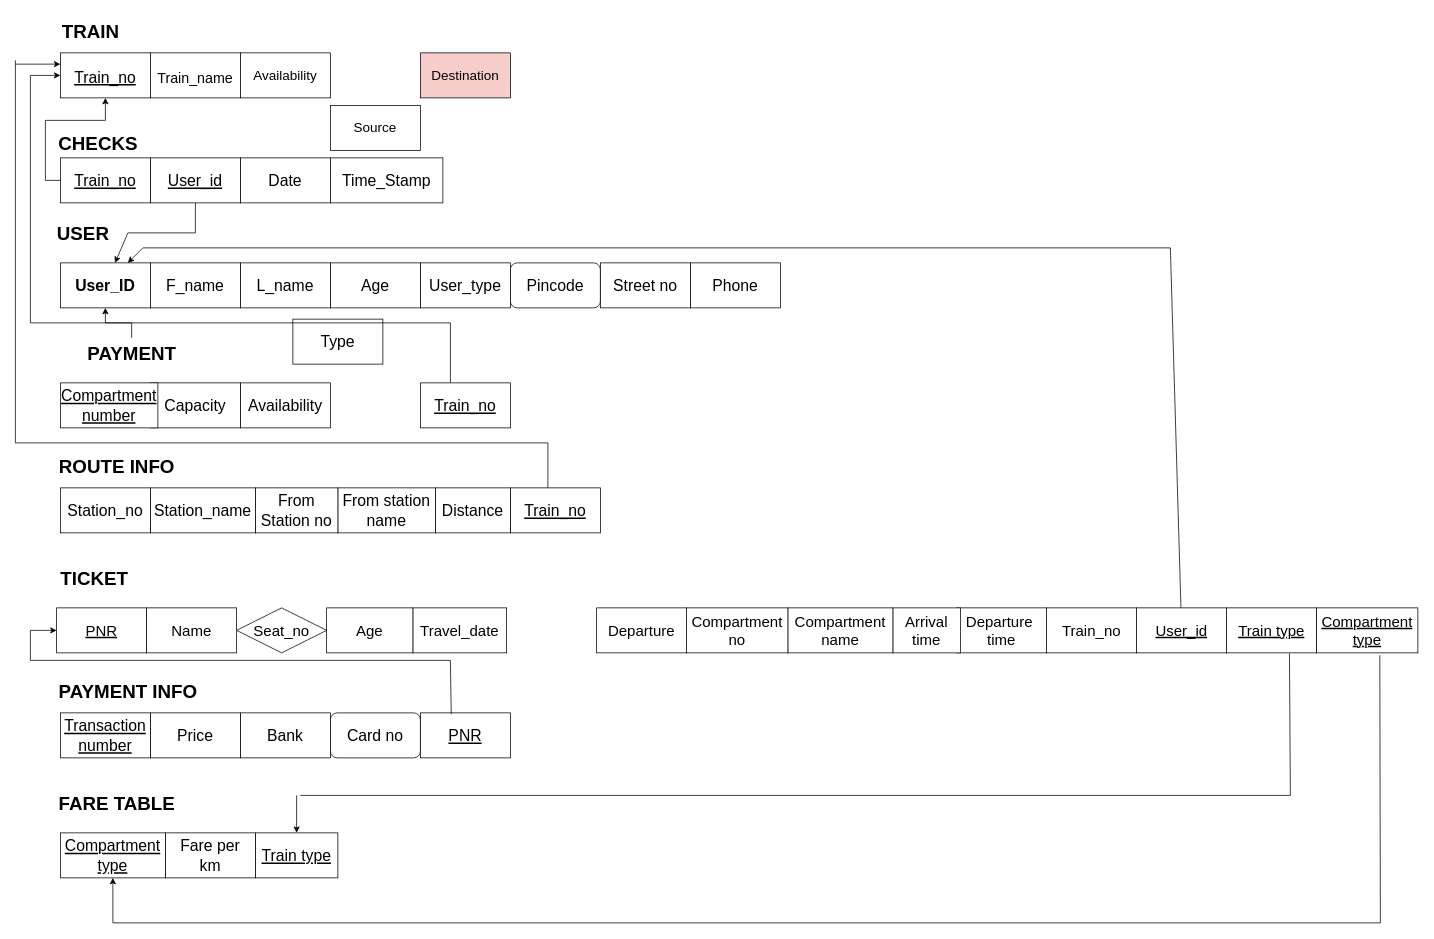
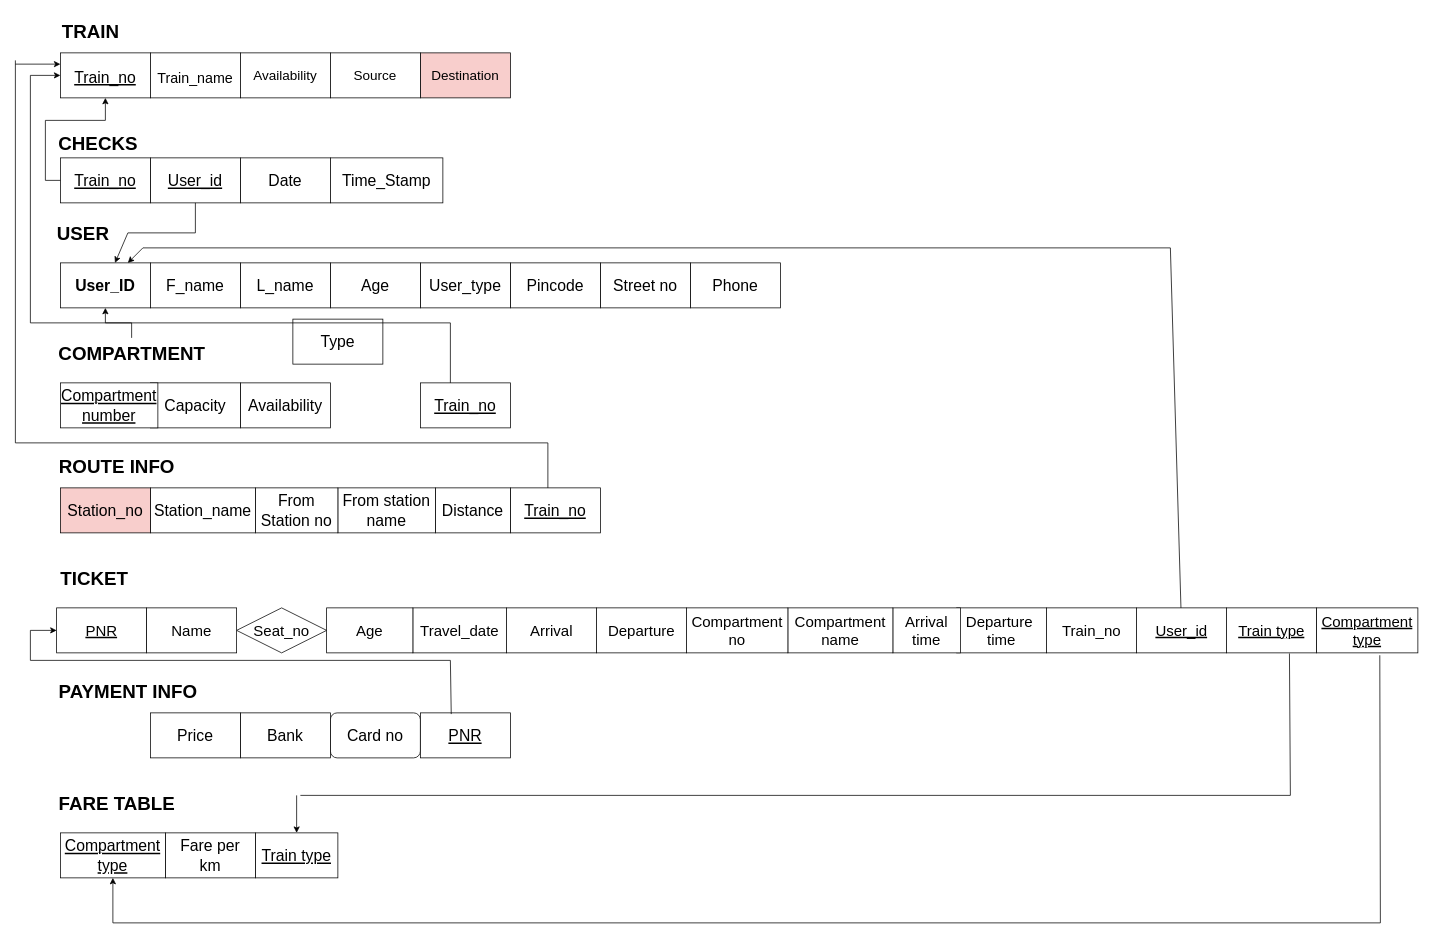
- <mxCell id="7" value="Source" style="rounded=0;whiteSpace=wrap;html=1;fontSize=18;" vertex="1" parent="1"><mxGeometry x="440" y="140" width="120" height="60" as="geometry" /></mxCell>
+ <mxCell id="7" value="Source" style="rounded=0;whiteSpace=wrap;html=1;fontSize=18;" vertex="1" parent="1"><mxGeometry x="440" y="70" width="120" height="60" as="geometry" /></mxCell>
- <mxCell id="17" value="Pincode" style="whiteSpace=wrap;html=1;fontSize=21;rounded=1;" vertex="1" parent="1"><mxGeometry x="680" y="350" width="120" height="60" as="geometry" /></mxCell>
+ <mxCell id="17" value="Pincode" style="rounded=0;whiteSpace=wrap;html=1;fontSize=21;" vertex="1" parent="1"><mxGeometry x="680" y="350" width="120" height="60" as="geometry" /></mxCell>
- <mxCell id="23" value="&lt;b&gt;&lt;font style=&quot;font-size: 25px;&quot;&gt;PAYMENT&lt;/font&gt;&lt;/b&gt;" style="text;html=1;align=center;verticalAlign=middle;resizable=0;points=[];autosize=1;strokeColor=none;fillColor=none;fontSize=21;" vertex="1" parent="1"><mxGeometry x="65" y="450" width="220" height="40" as="geometry" /></mxCell>
+ <mxCell id="23" value="&lt;b&gt;&lt;font style=&quot;font-size: 25px;&quot;&gt;COMPARTMENT&lt;/font&gt;&lt;/b&gt;" style="text;html=1;align=center;verticalAlign=middle;resizable=0;points=[];autosize=1;strokeColor=none;fillColor=none;fontSize=21;" vertex="1" parent="1"><mxGeometry x="65" y="450" width="220" height="40" as="geometry" /></mxCell>
- <mxCell id="36" value="Station_no" style="rounded=0;whiteSpace=wrap;html=1;fontSize=21;" vertex="1" parent="1"><mxGeometry x="80" y="650" width="120" height="60" as="geometry" /></mxCell>
+ <mxCell id="36" value="Station_no" style="rounded=0;whiteSpace=wrap;html=1;fontSize=21;fillColor=#f8cecc;" vertex="1" parent="1"><mxGeometry x="80" y="650" width="120" height="60" as="geometry" /></mxCell>
+ <mxCell id="47" value="Arrival" style="rounded=0;whiteSpace=wrap;html=1;fontSize=20;" vertex="1" parent="1"><mxGeometry x="675" y="810" width="120" height="60" as="geometry" /></mxCell>
- <mxCell id="57" value="&lt;u&gt;Transaction&lt;br style=&quot;font-size: 21px;&quot;&gt;number&lt;/u&gt;" style="rounded=0;whiteSpace=wrap;html=1;fontSize=21;fontStyle=0" vertex="1" parent="1"><mxGeometry x="80" y="950" width="120" height="60" as="geometry" /></mxCell>
